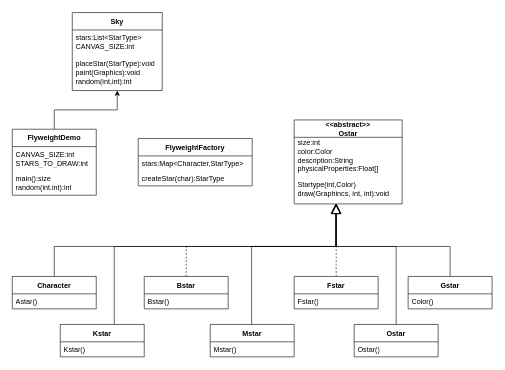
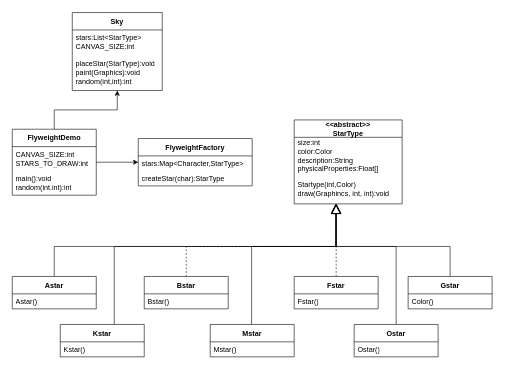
- <mxCell id="10" value="&amp;lt;&amp;lt;abstract&amp;gt;&amp;gt;&lt;br&gt;Ostar" style="swimlane;fontStyle=1;align=center;verticalAlign=middle;childLayout=stackLayout;horizontal=1;startSize=29;horizontalStack=0;resizeParent=1;resizeParentMax=0;resizeLast=0;collapsible=0;marginBottom=0;html=1;whiteSpace=wrap;" vertex="1" parent="1"><mxGeometry x="490" y="199" width="180" height="140" as="geometry" /></mxCell>
+ <mxCell id="10" value="&amp;lt;&amp;lt;abstract&amp;gt;&amp;gt;&lt;br&gt;StarType" style="swimlane;fontStyle=1;align=center;verticalAlign=middle;childLayout=stackLayout;horizontal=1;startSize=29;horizontalStack=0;resizeParent=1;resizeParentMax=0;resizeLast=0;collapsible=0;marginBottom=0;html=1;whiteSpace=wrap;" vertex="1" parent="1"><mxGeometry x="490" y="199" width="180" height="140" as="geometry" /></mxCell>
+ <mxCell id="2" style="edgeStyle=orthogonalEdgeStyle;rounded=0;orthogonalLoop=1;jettySize=auto;html=1;" edge="1" parent="1" source="4" target="7"><mxGeometry relative="1" as="geometry" /></mxCell>
- <mxCell id="6" value="main():size&lt;br&gt;random(int.int):int" style="text;html=1;strokeColor=none;fillColor=none;align=left;verticalAlign=middle;spacingLeft=4;spacingRight=4;overflow=hidden;rotatable=0;points=[[0,0.5],[1,0.5]];portConstraint=eastwest;whiteSpace=wrap;" vertex="1" parent="4"><mxGeometry y="70" width="140" height="40" as="geometry" /></mxCell>
+ <mxCell id="6" value="main():void&lt;br&gt;random(int.int):int" style="text;html=1;strokeColor=none;fillColor=none;align=left;verticalAlign=middle;spacingLeft=4;spacingRight=4;overflow=hidden;rotatable=0;points=[[0,0.5],[1,0.5]];portConstraint=eastwest;whiteSpace=wrap;" vertex="1" parent="4"><mxGeometry y="70" width="140" height="40" as="geometry" /></mxCell>
- <mxCell id="14" value="Character" style="swimlane;fontStyle=1;align=center;verticalAlign=middle;childLayout=stackLayout;horizontal=1;startSize=29;horizontalStack=0;resizeParent=1;resizeParentMax=0;resizeLast=0;collapsible=0;marginBottom=0;html=1;whiteSpace=wrap;" vertex="1" parent="1"><mxGeometry x="20" y="460" width="140" height="54" as="geometry" /></mxCell>
+ <mxCell id="14" value="Astar" style="swimlane;fontStyle=1;align=center;verticalAlign=middle;childLayout=stackLayout;horizontal=1;startSize=29;horizontalStack=0;resizeParent=1;resizeParentMax=0;resizeLast=0;collapsible=0;marginBottom=0;html=1;whiteSpace=wrap;" vertex="1" parent="1"><mxGeometry x="20" y="460" width="140" height="54" as="geometry" /></mxCell>
